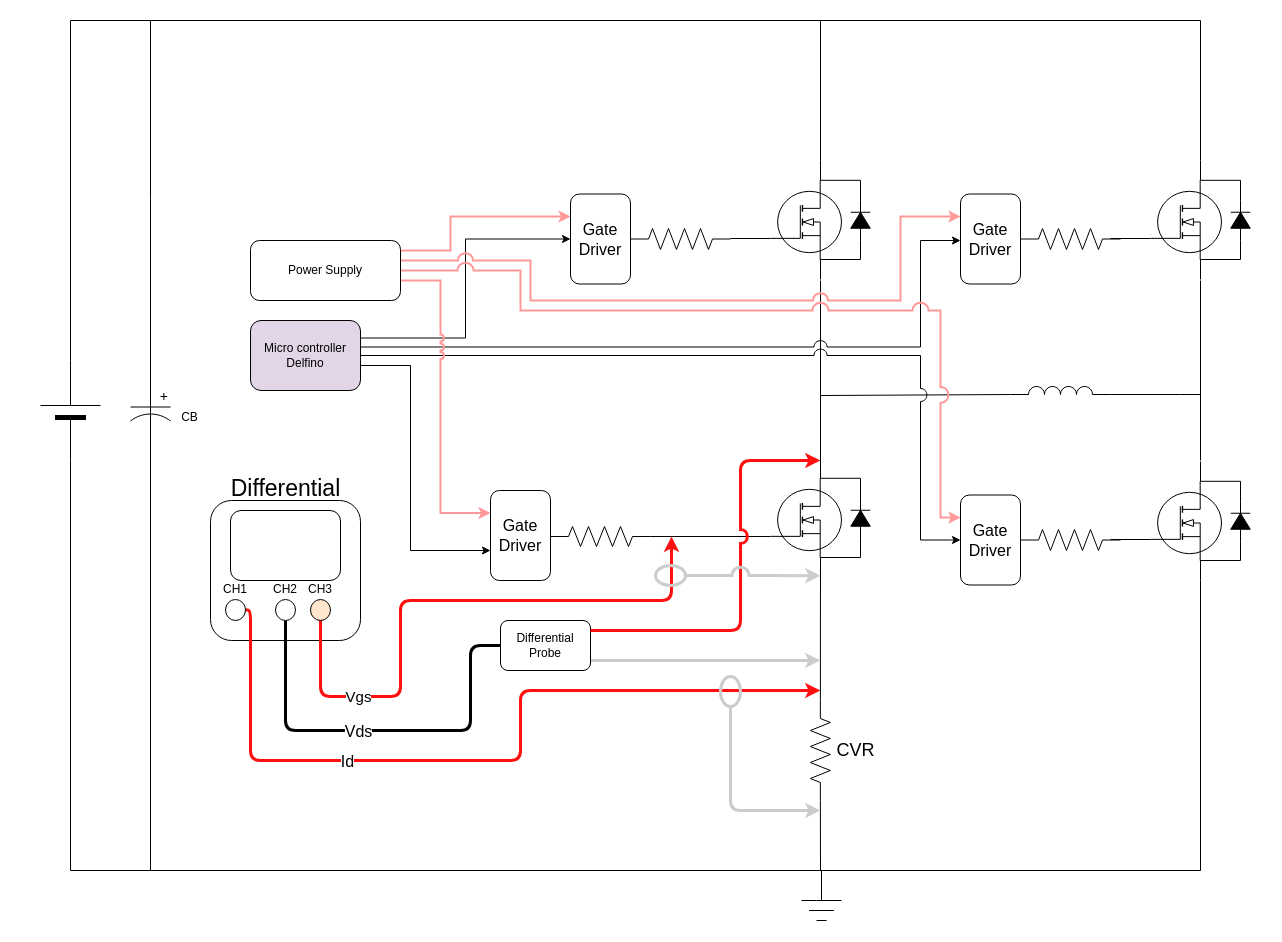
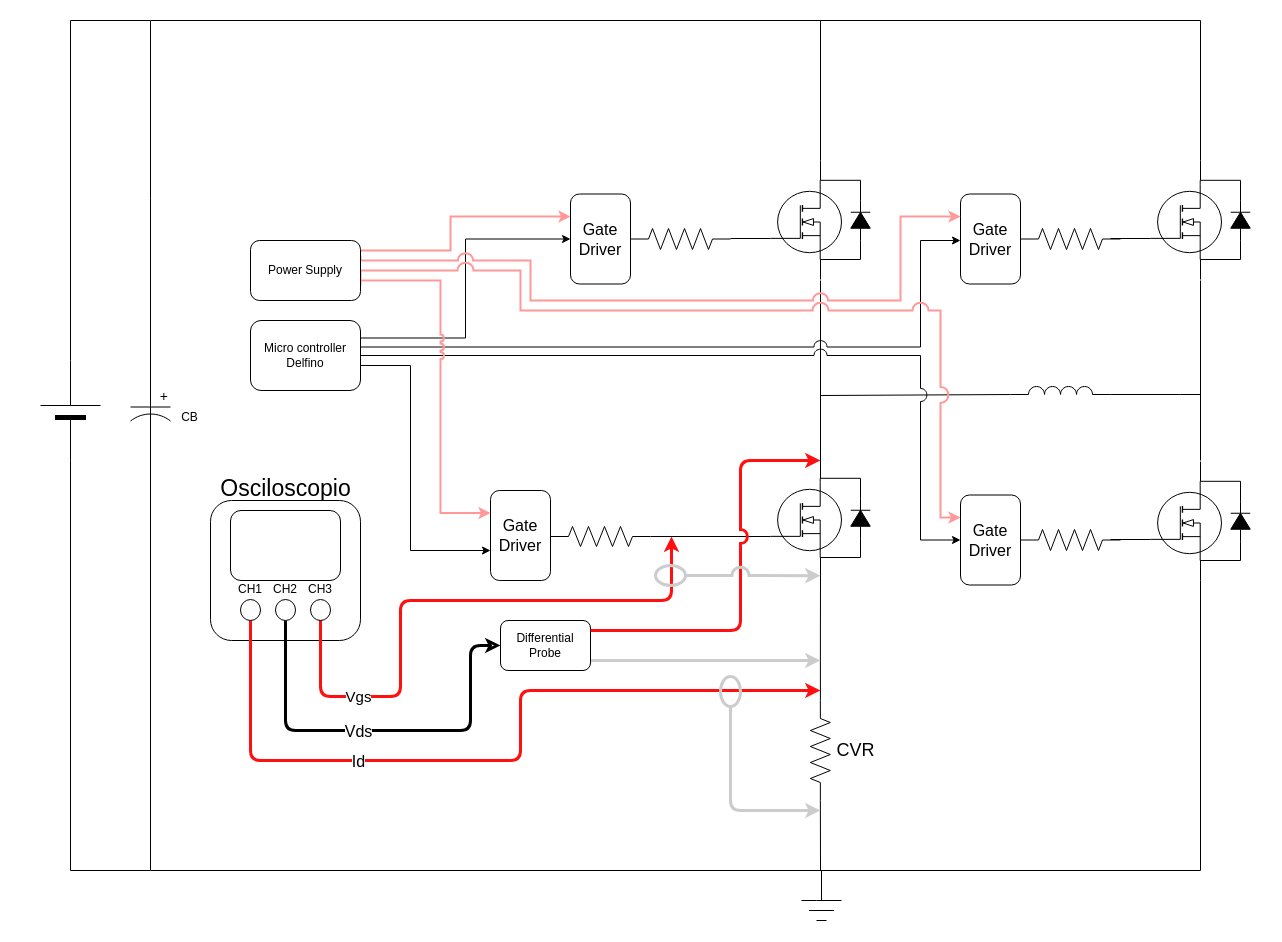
- <mxCell id="94" value="Power Supply" style="rounded=1;whiteSpace=wrap;html=1;" parent="1" vertex="1"><mxGeometry x="250" y="240" width="150" height="60" as="geometry" /></mxCell>
+ <mxCell id="94" value="Power Supply" style="rounded=1;whiteSpace=wrap;html=1;" parent="1" vertex="1"><mxGeometry x="250" y="240" width="110" height="60" as="geometry" /></mxCell>
- <mxCell id="72" value="Micro controller&lt;div&gt;Delfino&lt;/div&gt;" style="rounded=1;whiteSpace=wrap;html=1;fillColor=#e1d5e7;" parent="1" vertex="1"><mxGeometry x="250" y="320" width="110" height="70" as="geometry" /></mxCell>
+ <mxCell id="72" value="Micro controller&lt;div&gt;Delfino&lt;/div&gt;" style="rounded=1;whiteSpace=wrap;html=1;" parent="1" vertex="1"><mxGeometry x="250" y="320" width="110" height="70" as="geometry" /></mxCell>
- <mxCell id="55" value="&lt;p style=&quot;line-height: 130%;&quot;&gt;&lt;font style=&quot;font-size: 23px;&quot;&gt;Differential&lt;/font&gt;&lt;/p&gt;" style="text;html=1;align=center;verticalAlign=middle;resizable=0;points=[];autosize=1;strokeColor=none;fillColor=none;" parent="1" vertex="1"><mxGeometry x="210" y="460" width="150" height="60" as="geometry" /></mxCell>
+ <mxCell id="55" value="&lt;p style=&quot;line-height: 130%;&quot;&gt;&lt;font style=&quot;font-size: 23px;&quot;&gt;Osciloscopio&lt;/font&gt;&lt;/p&gt;" style="text;html=1;align=center;verticalAlign=middle;resizable=0;points=[];autosize=1;strokeColor=none;fillColor=none;" parent="1" vertex="1"><mxGeometry x="210" y="460" width="150" height="60" as="geometry" /></mxCell>
- <mxCell id="48" value="CH1&lt;div&gt;&lt;br&gt;&lt;/div&gt;&lt;div&gt;&lt;br&gt;&lt;/div&gt;&lt;div&gt;&lt;br&gt;&lt;/div&gt;" style="ellipse;whiteSpace=wrap;html=1;" parent="1" vertex="1"><mxGeometry x="225" y="599" width="20" height="21" as="geometry" /></mxCell>
+ <mxCell id="48" value="CH1&lt;div&gt;&lt;br&gt;&lt;/div&gt;&lt;div&gt;&lt;br&gt;&lt;/div&gt;&lt;div&gt;&lt;br&gt;&lt;/div&gt;" style="ellipse;whiteSpace=wrap;html=1;" parent="1" vertex="1"><mxGeometry x="240" y="599" width="20" height="21" as="geometry" /></mxCell>
- <mxCell id="54" value="CH3&lt;div&gt;&lt;br&gt;&lt;/div&gt;&lt;div&gt;&lt;br&gt;&lt;/div&gt;&lt;div&gt;&lt;br&gt;&lt;/div&gt;" style="ellipse;whiteSpace=wrap;html=1;fillColor=#ffe6cc;" parent="1" vertex="1"><mxGeometry x="310" y="599" width="20" height="21" as="geometry" /></mxCell>
+ <mxCell id="54" value="CH3&lt;div&gt;&lt;br&gt;&lt;/div&gt;&lt;div&gt;&lt;br&gt;&lt;/div&gt;&lt;div&gt;&lt;br&gt;&lt;/div&gt;" style="ellipse;whiteSpace=wrap;html=1;" parent="1" vertex="1"><mxGeometry x="310" y="599" width="20" height="21" as="geometry" /></mxCell>
- <mxCell id="49" style="edgeStyle=orthogonalEdgeStyle;rounded=1;orthogonalLoop=1;jettySize=auto;html=1;endArrow=none;endFill=0;strokeWidth=3;curved=0;" parent="1" source="51" target="65" edge="1"><mxGeometry relative="1" as="geometry"><mxPoint x="560" y="530" as="targetPoint" /><Array as="points"><mxPoint x="285" y="730" /><mxPoint x="470" y="730" /><mxPoint x="470" y="645" /></Array></mxGeometry></mxCell>
+ <mxCell id="49" style="edgeStyle=orthogonalEdgeStyle;rounded=1;orthogonalLoop=1;jettySize=auto;html=1;endArrow=classic;endFill=0;strokeWidth=3;curved=0;" parent="1" source="51" target="65" edge="1"><mxGeometry relative="1" as="geometry"><mxPoint x="560" y="530" as="targetPoint" /><Array as="points"><mxPoint x="285" y="730" /><mxPoint x="470" y="730" /><mxPoint x="470" y="645" /></Array></mxGeometry></mxCell>
